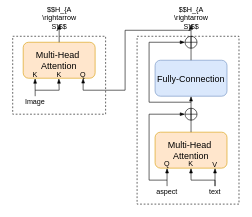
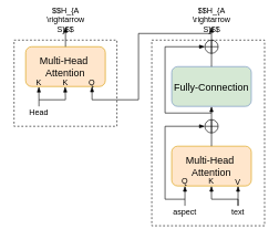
- <mxCell id="2" value="Fully-Connection" style="rounded=1;whiteSpace=wrap;html=1;fontSize=15;fillColor=#dae8fc;strokeColor=#6c8ebf;" vertex="1" parent="1"><mxGeometry x="258" y="100" width="120" height="60" as="geometry" /></mxCell>
+ <mxCell id="2" value="Fully-Connection" style="rounded=1;whiteSpace=wrap;html=1;fontSize=15;fillColor=#d5e8d4;strokeColor=#6c8ebf;" vertex="1" parent="1"><mxGeometry x="258" y="100" width="120" height="60" as="geometry" /></mxCell>
- <mxCell id="23" value="Image" style="text;html=1;align=center;verticalAlign=middle;whiteSpace=wrap;rounded=0;" vertex="1" parent="1"><mxGeometry x="33" y="160" width="50" height="20" as="geometry" /></mxCell>
+ <mxCell id="23" value="Head" style="text;html=1;align=center;verticalAlign=middle;whiteSpace=wrap;rounded=0;" vertex="1" parent="1"><mxGeometry x="33" y="160" width="50" height="20" as="geometry" /></mxCell>
